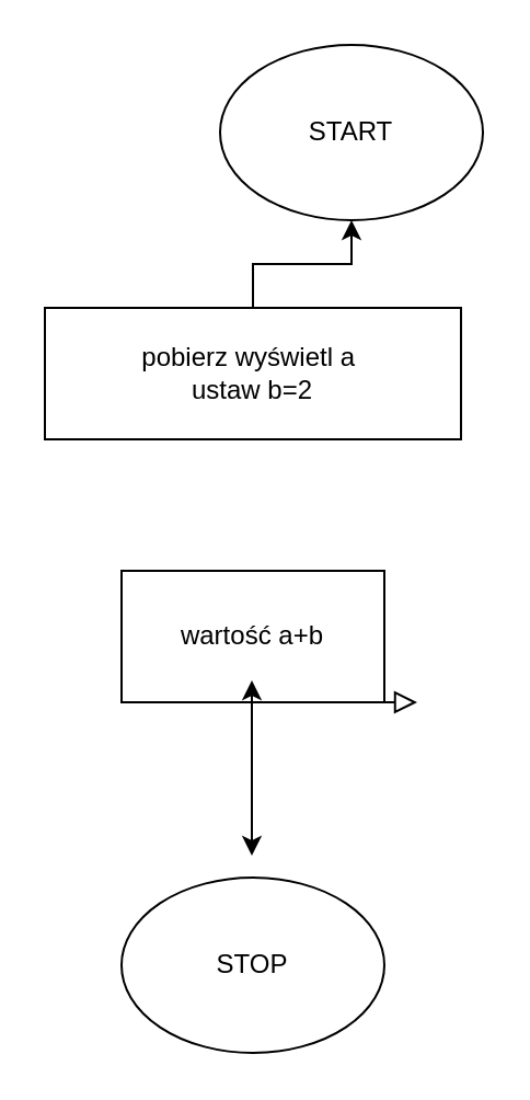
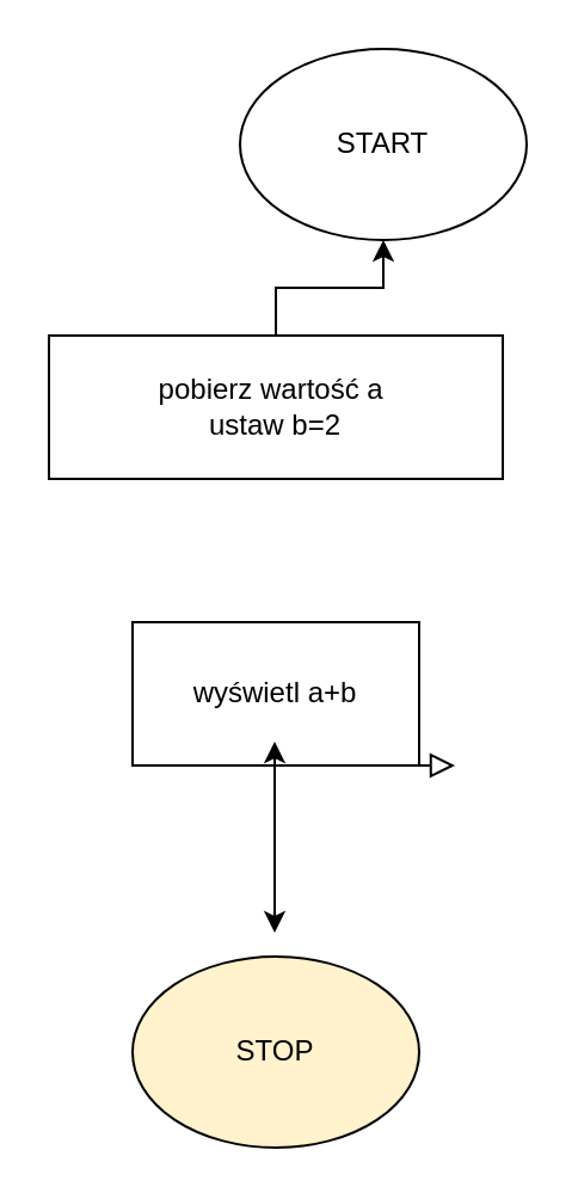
- <mxCell id="6" value="pobierz wyświetl a&amp;nbsp;&lt;br&gt;ustaw b=2" style="rounded=0;whiteSpace=wrap;html=1;" vertex="1" parent="1"><mxGeometry x="20" y="140" width="190" height="60" as="geometry" /></mxCell>
+ <mxCell id="6" value="pobierz wartość a&amp;nbsp;&lt;br&gt;ustaw b=2" style="rounded=0;whiteSpace=wrap;html=1;" vertex="1" parent="1"><mxGeometry x="20" y="140" width="190" height="60" as="geometry" /></mxCell>
- <mxCell id="7" value="wartość a+b" style="rounded=0;whiteSpace=wrap;html=1;" vertex="1" parent="1"><mxGeometry x="55" y="260" width="120" height="60" as="geometry" /></mxCell>
+ <mxCell id="7" value="wyświetl a+b" style="rounded=0;whiteSpace=wrap;html=1;" vertex="1" parent="1"><mxGeometry x="55" y="260" width="120" height="60" as="geometry" /></mxCell>
- <mxCell id="3" value="STOP" style="ellipse;whiteSpace=wrap;html=1;" vertex="1" parent="1"><mxGeometry x="55" y="400" width="120" height="80" as="geometry" /></mxCell>
+ <mxCell id="3" value="STOP" style="ellipse;whiteSpace=wrap;html=1;fillColor=#fff2cc;" vertex="1" parent="1"><mxGeometry x="55" y="400" width="120" height="80" as="geometry" /></mxCell>
